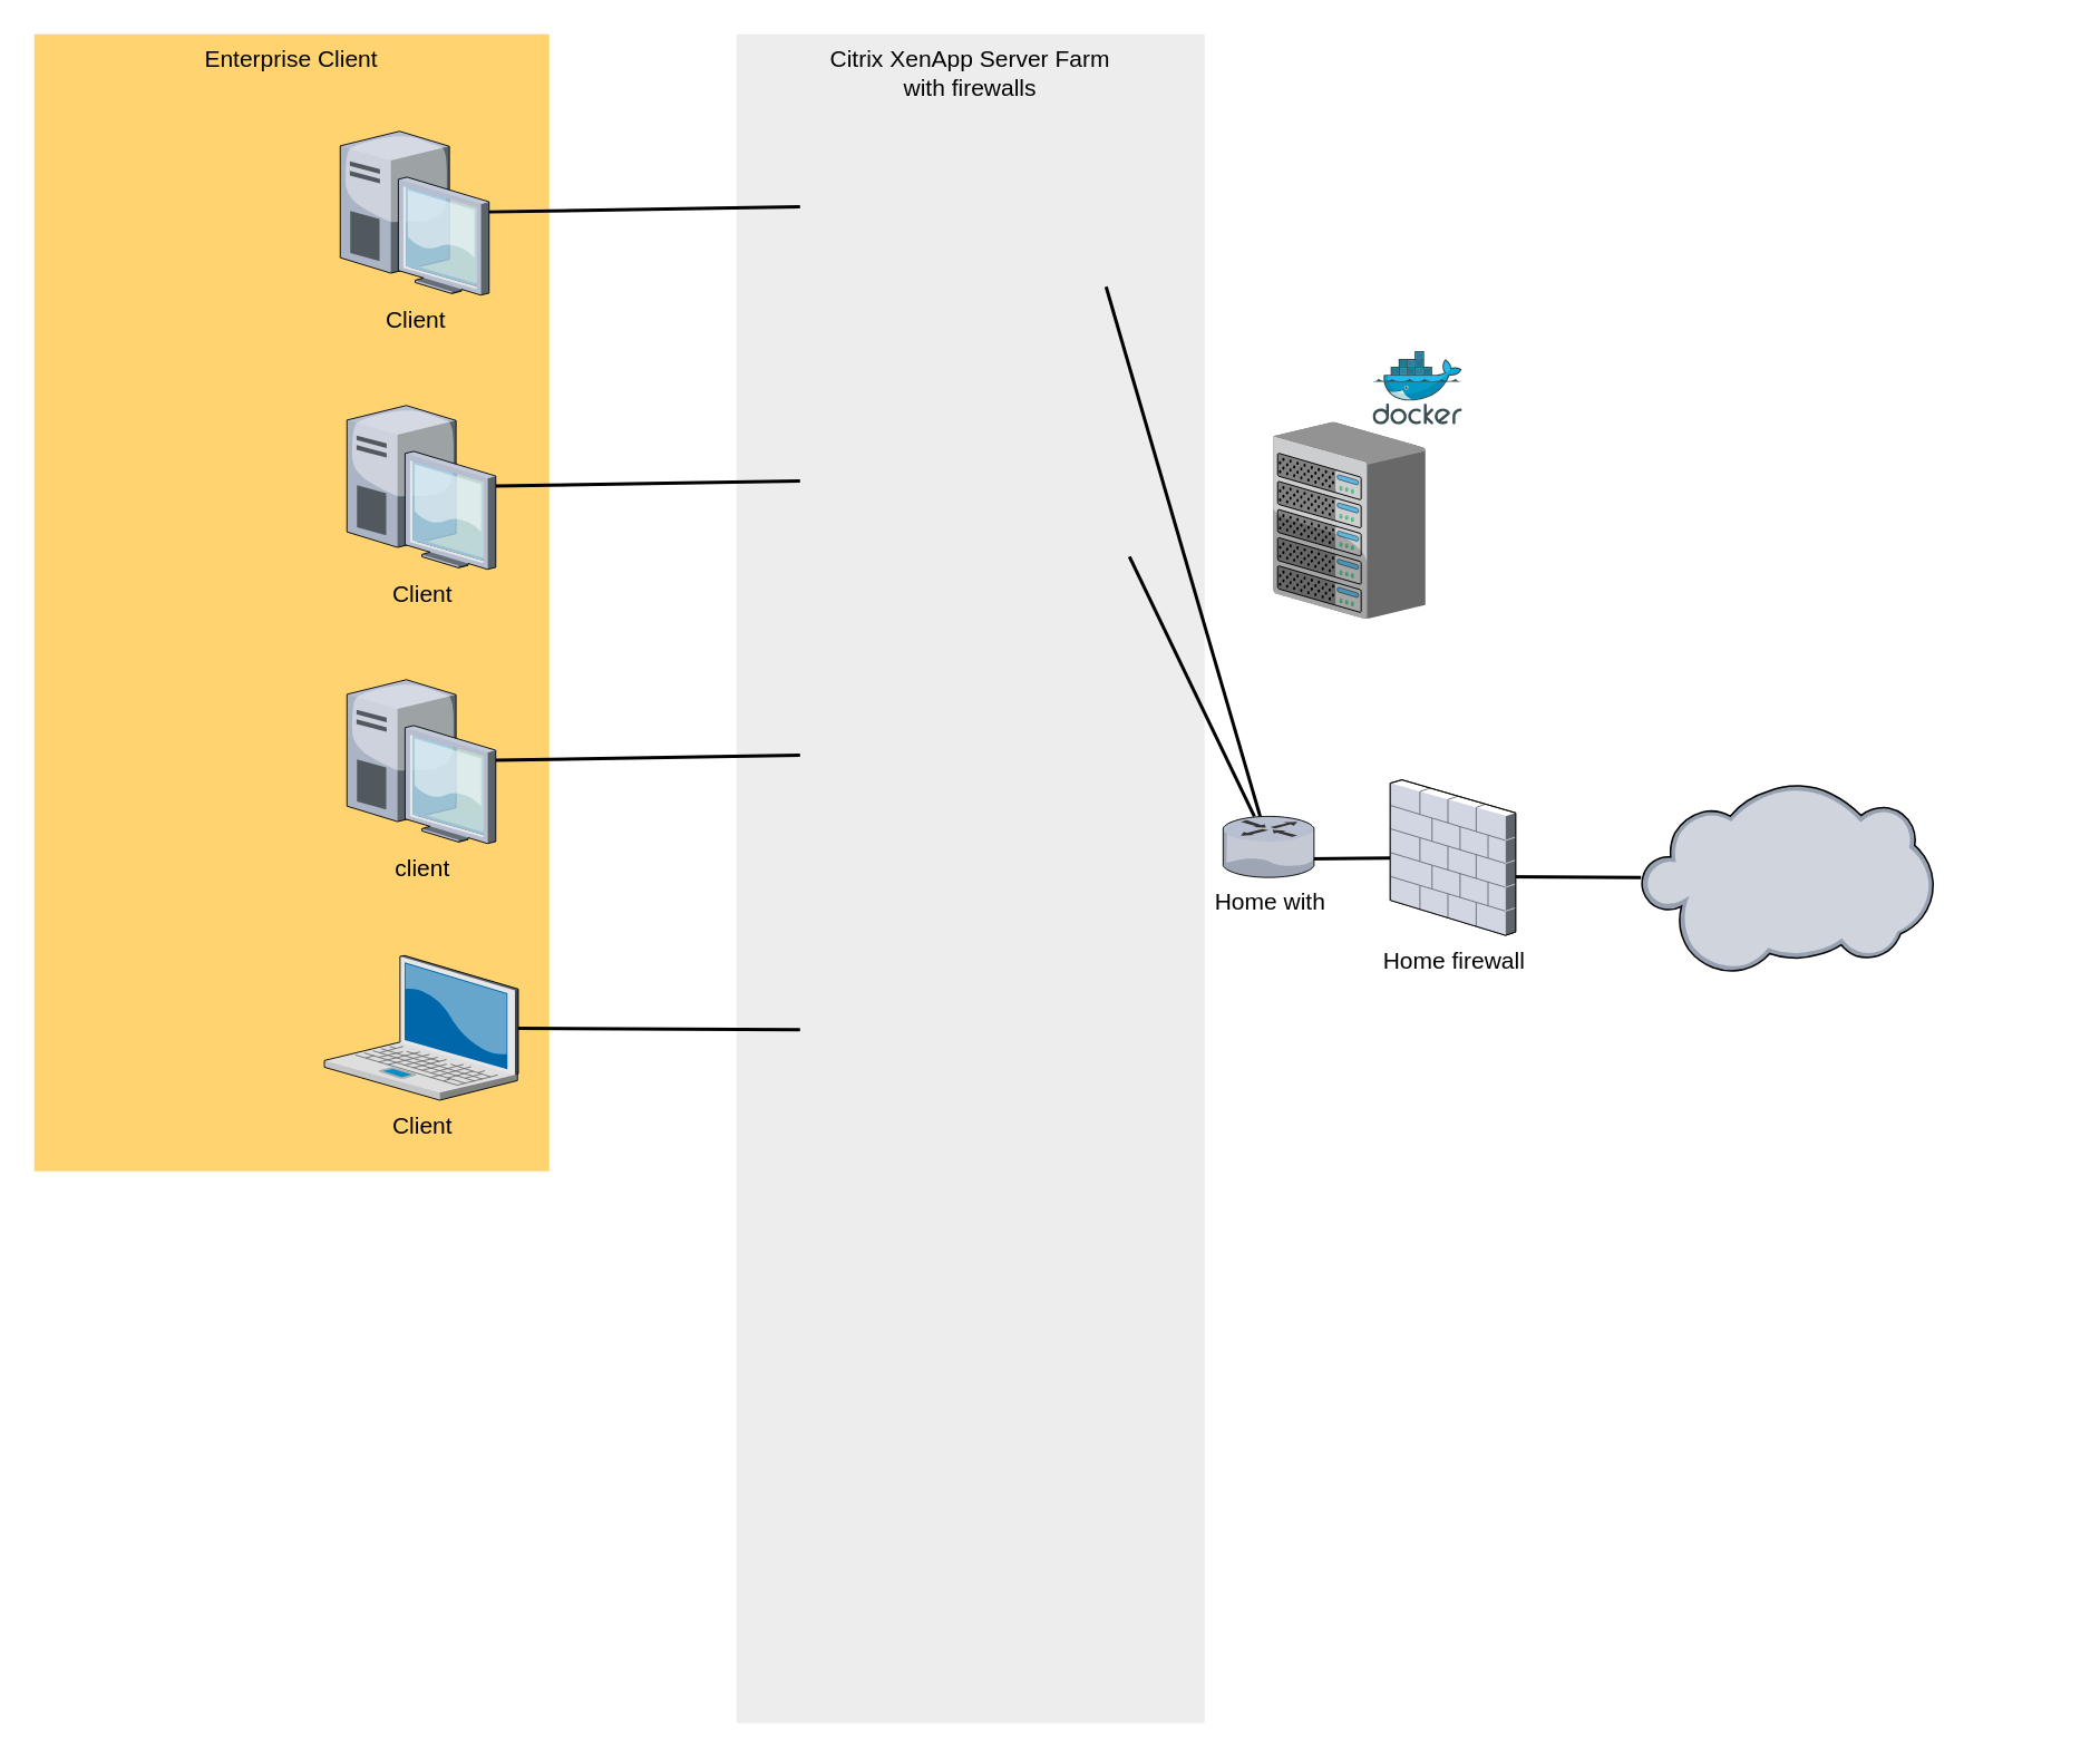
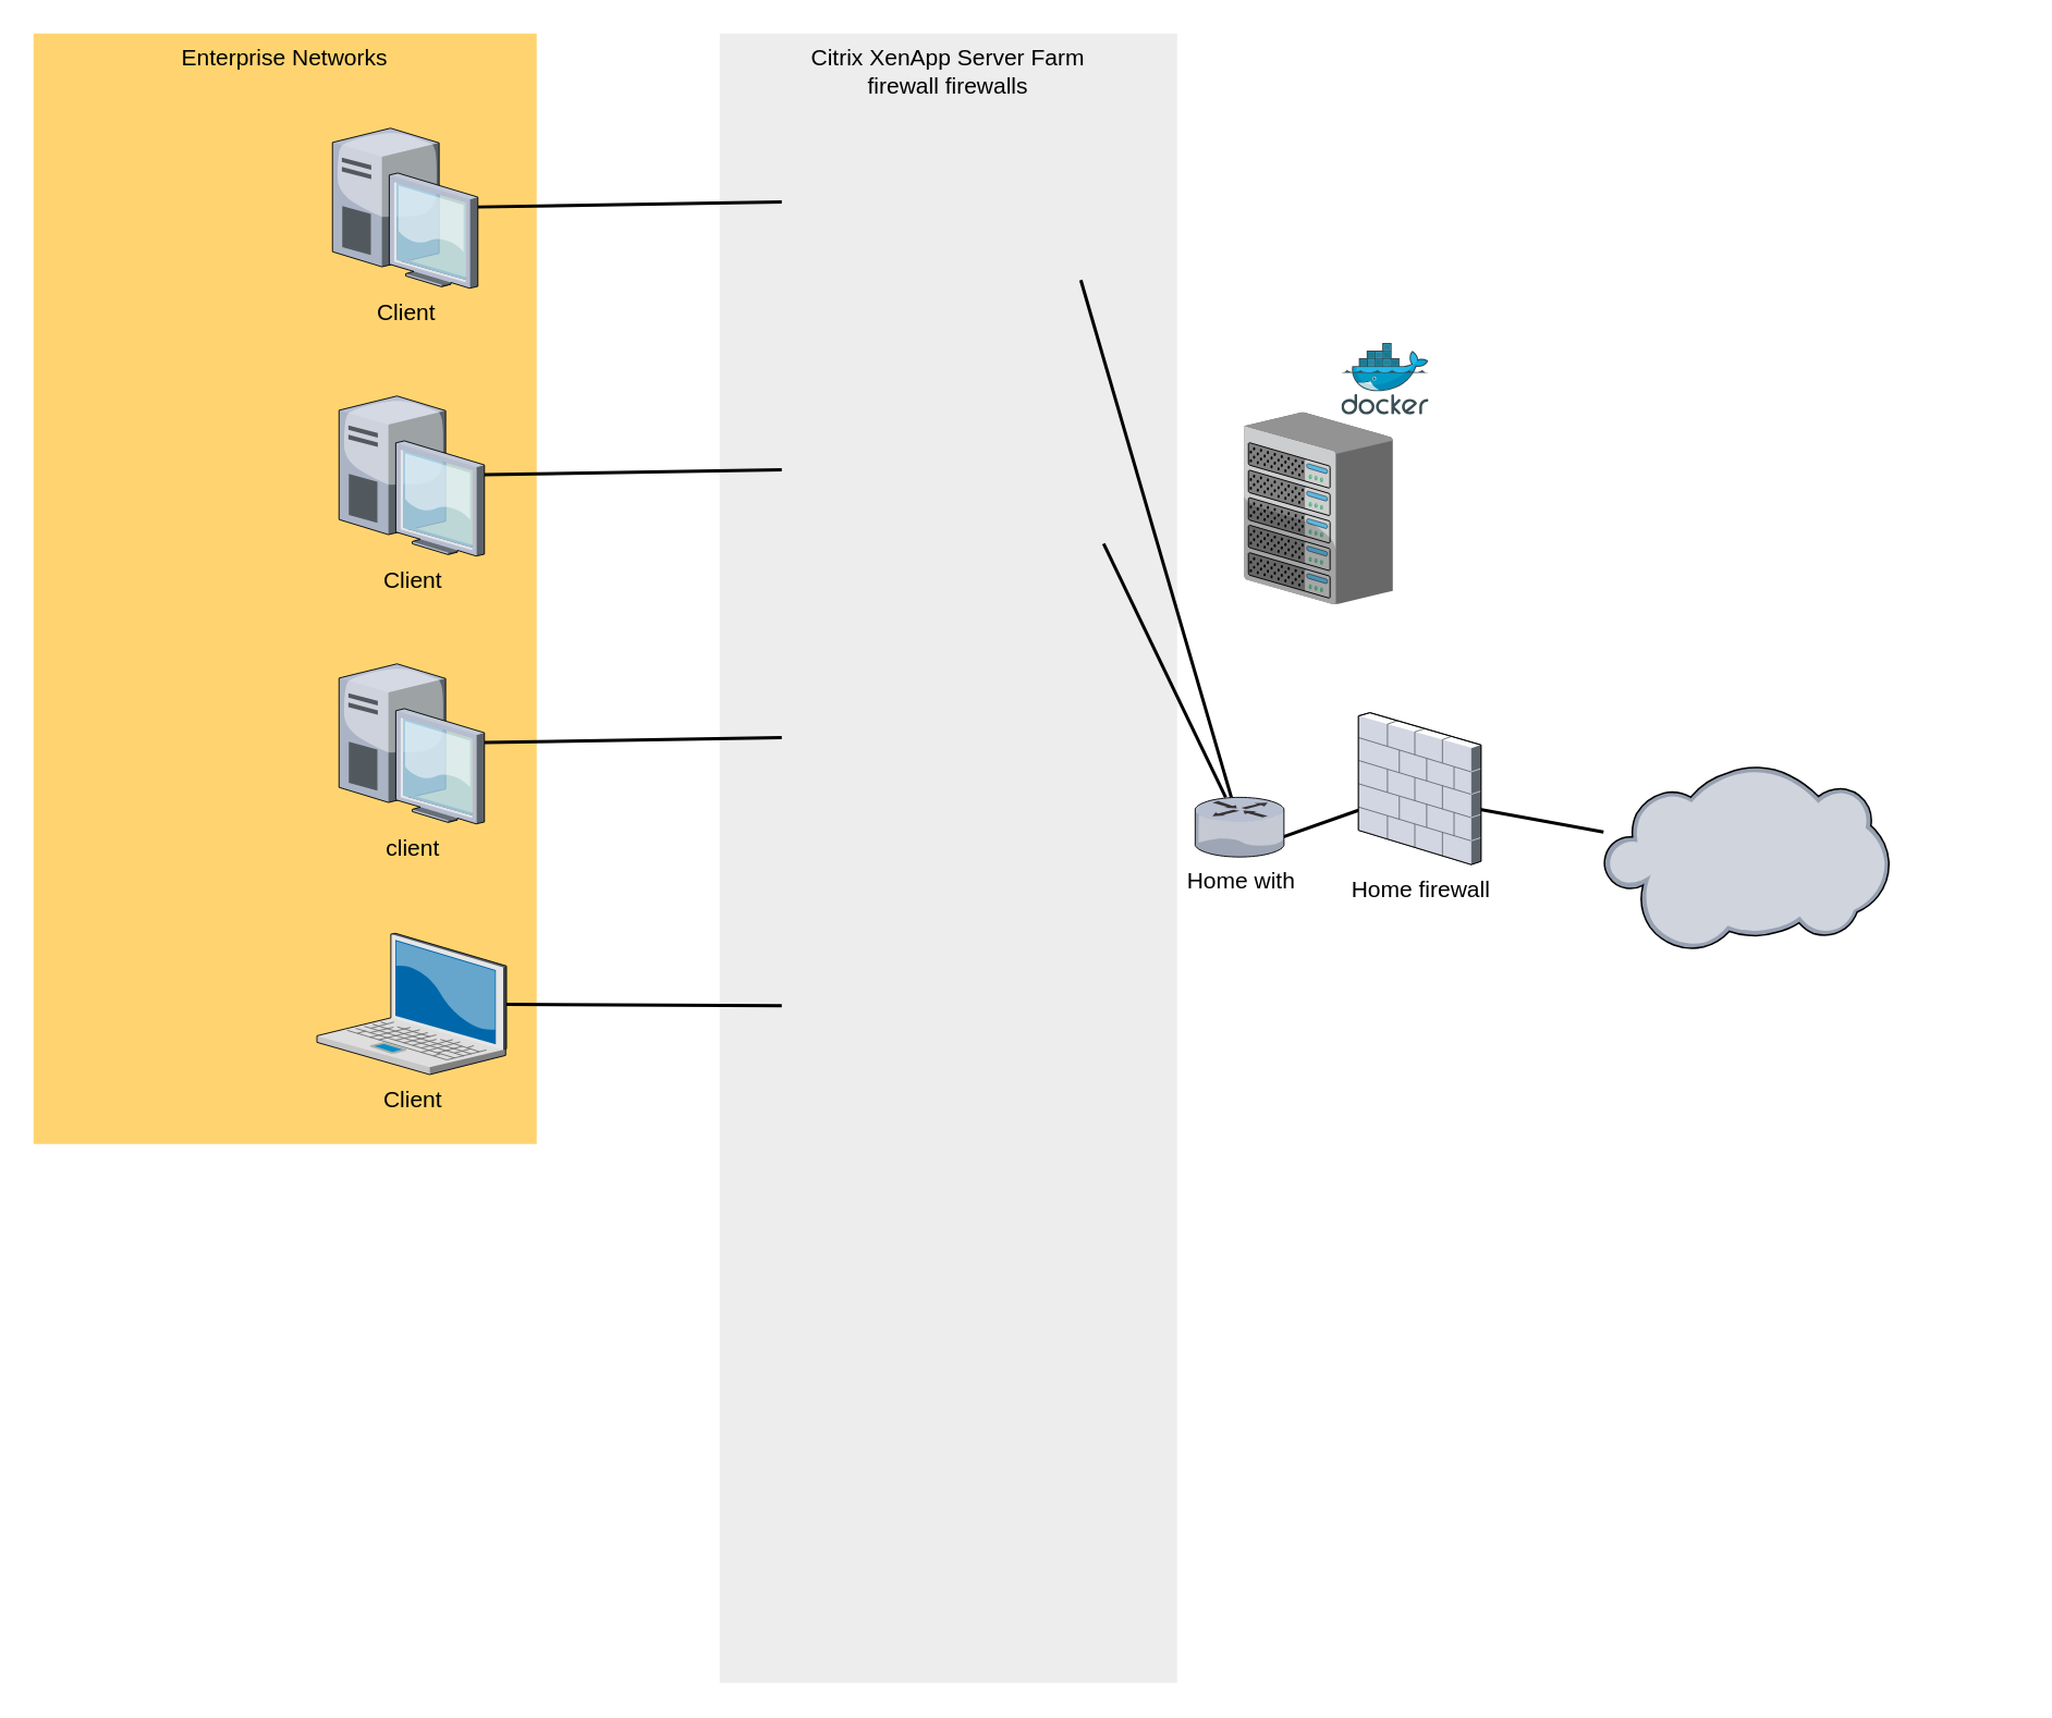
- <mxCell id="3" value="Enterprise Client" style="whiteSpace=wrap;html=1;fillColor=#FFD470;gradientColor=none;fontSize=14;strokeColor=none;verticalAlign=top;" parent="1" vertex="1"><mxGeometry x="20" y="20" width="308" height="680" as="geometry" /></mxCell>
+ <mxCell id="3" value="Enterprise Networks" style="whiteSpace=wrap;html=1;fillColor=#FFD470;gradientColor=none;fontSize=14;strokeColor=none;verticalAlign=top;" parent="1" vertex="1"><mxGeometry x="20" y="20" width="308" height="680" as="geometry" /></mxCell>
- <mxCell id="2" value="Citrix XenApp Server Farm&lt;div&gt;with firewalls&lt;/div&gt;" style="whiteSpace=wrap;html=1;fillColor=#EDEDED;fontSize=14;strokeColor=none;verticalAlign=top;" parent="1" vertex="1"><mxGeometry x="440" y="20" width="280" height="1010" as="geometry" /></mxCell>
+ <mxCell id="2" value="Citrix XenApp Server Farm&lt;div&gt;firewall firewalls&lt;/div&gt;" style="whiteSpace=wrap;html=1;fillColor=#EDEDED;fontSize=14;strokeColor=none;verticalAlign=top;" parent="1" vertex="1"><mxGeometry x="440" y="20" width="280" height="1010" as="geometry" /></mxCell>
- <mxCell id="17" value="Home firewall" style="verticalLabelPosition=bottom;aspect=fixed;html=1;verticalAlign=top;strokeColor=none;shape=mxgraph.citrix.firewall;fillColor=#66B2FF;gradientColor=#0066CC;fontSize=14;" parent="1" vertex="1"><mxGeometry x="831" y="465.9" width="75" height="93" as="geometry" /></mxCell>
+ <mxCell id="17" value="Home firewall" style="verticalLabelPosition=bottom;aspect=fixed;html=1;verticalAlign=top;strokeColor=none;shape=mxgraph.citrix.firewall;fillColor=#66B2FF;gradientColor=#0066CC;fontSize=14;" parent="1" vertex="1"><mxGeometry x="831" y="435.9" width="75" height="93" as="geometry" /></mxCell>
